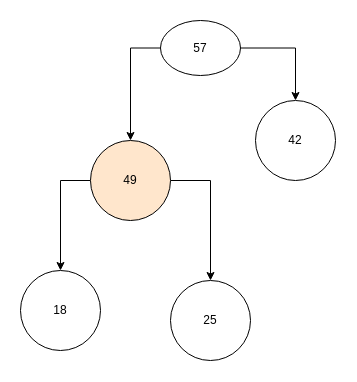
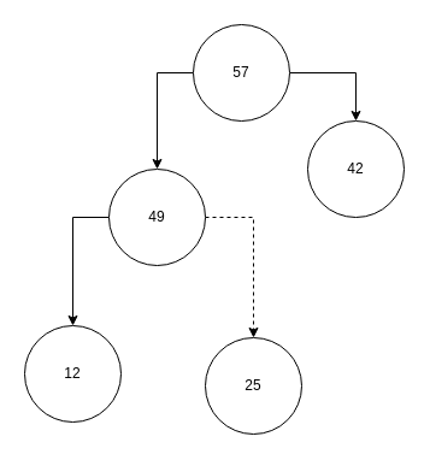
- <mxCell id="10" value="57" style="ellipse;whiteSpace=wrap;html=1;aspect=fixed;" vertex="1" parent="1"><mxGeometry x="160" y="20" width="80" height="55" as="geometry" /></mxCell>
+ <mxCell id="10" value="57" style="ellipse;whiteSpace=wrap;html=1;aspect=fixed;" vertex="1" parent="1"><mxGeometry x="160" y="20" width="80" height="80" as="geometry" /></mxCell>
- <mxCell id="8" value="49" style="ellipse;whiteSpace=wrap;html=1;aspect=fixed;fillColor=#ffe6cc;" vertex="1" parent="1"><mxGeometry x="90" y="140" width="80" height="80" as="geometry" /></mxCell>
+ <mxCell id="8" value="49" style="ellipse;whiteSpace=wrap;html=1;aspect=fixed;" vertex="1" parent="1"><mxGeometry x="90" y="140" width="80" height="80" as="geometry" /></mxCell>
- <mxCell id="5" value="" style="edgeStyle=orthogonalEdgeStyle;rounded=0;orthogonalLoop=1;jettySize=auto;html=1;exitX=1;exitY=0.5;exitDx=0;exitDy=0;entryX=0.5;entryY=0;entryDx=0;entryDy=0;" edge="1" parent="1" source="8" target="7"><mxGeometry relative="1" as="geometry"><mxPoint x="190" y="180" as="sourcePoint" /><mxPoint x="200" y="260" as="targetPoint" /></mxGeometry></mxCell>
+ <mxCell id="5" value="" style="edgeStyle=orthogonalEdgeStyle;rounded=0;orthogonalLoop=1;jettySize=auto;html=1;exitX=1;exitY=0.5;exitDx=0;exitDy=0;entryX=0.5;entryY=0;entryDx=0;entryDy=0;dashed=1;" edge="1" parent="1" source="8" target="7"><mxGeometry relative="1" as="geometry"><mxPoint x="190" y="180" as="sourcePoint" /><mxPoint x="200" y="260" as="targetPoint" /></mxGeometry></mxCell>
- <mxCell id="9" value="18" style="ellipse;whiteSpace=wrap;html=1;aspect=fixed;" vertex="1" parent="1"><mxGeometry x="20" y="270" width="80" height="80" as="geometry" /></mxCell>
+ <mxCell id="9" value="12" style="ellipse;whiteSpace=wrap;html=1;aspect=fixed;" vertex="1" parent="1"><mxGeometry x="20" y="270" width="80" height="80" as="geometry" /></mxCell>
